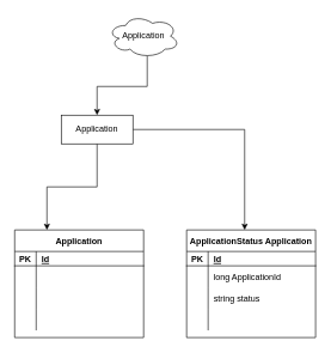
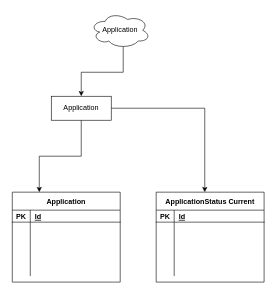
- <mxCell id="2" value="ApplicationStatus Application" style="shape=table;startSize=30;container=1;collapsible=1;childLayout=tableLayout;fixedRows=1;rowLines=0;fontStyle=1;align=center;resizeLast=1;" vertex="1" parent="1"><mxGeometry x="260" y="320" width="180" height="150" as="geometry" /></mxCell>
+ <mxCell id="2" value="ApplicationStatus Current" style="shape=table;startSize=30;container=1;collapsible=1;childLayout=tableLayout;fixedRows=1;rowLines=0;fontStyle=1;align=center;resizeLast=1;" vertex="1" parent="1"><mxGeometry x="260" y="320" width="180" height="150" as="geometry" /></mxCell>
- <mxCell id="8" value="long ApplicationId" style="shape=partialRectangle;connectable=0;fillColor=none;top=0;left=0;bottom=0;right=0;align=left;spacingLeft=6;overflow=hidden;" vertex="1" parent="6"><mxGeometry x="30" width="150" height="30" as="geometry" /></mxCell>
- <mxCell id="11" value="string status" style="shape=partialRectangle;connectable=0;fillColor=none;top=0;left=0;bottom=0;right=0;align=left;spacingLeft=6;overflow=hidden;" vertex="1" parent="9"><mxGeometry x="30" width="150" height="30" as="geometry" /></mxCell>
